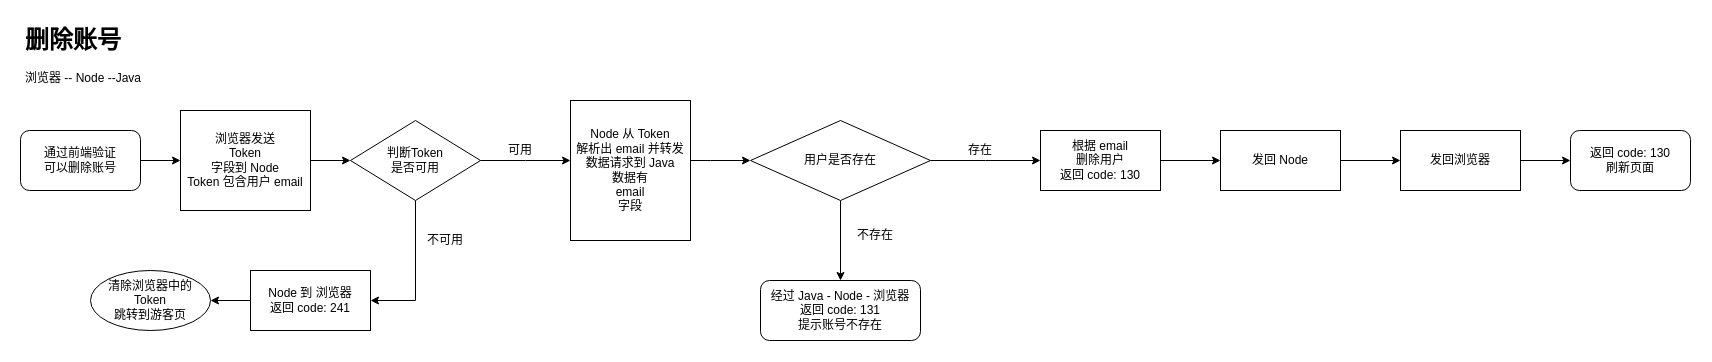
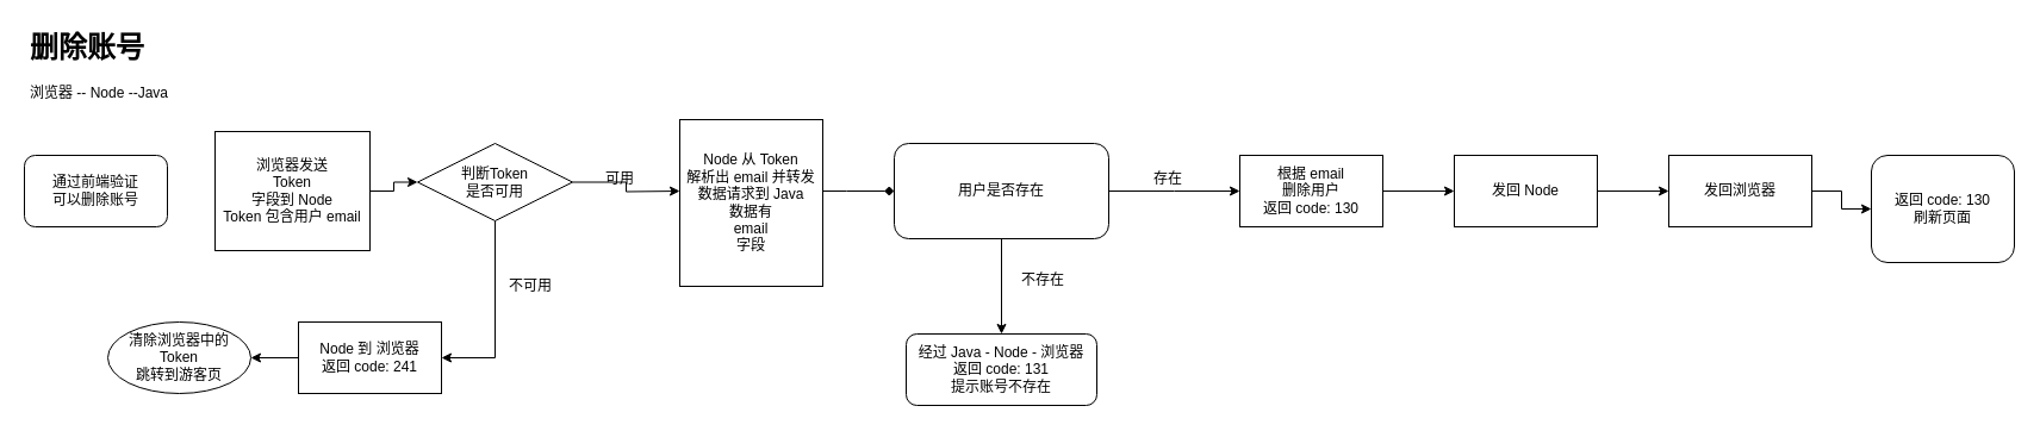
- <mxCell id="5" style="edgeStyle=orthogonalEdgeStyle;rounded=0;orthogonalLoop=1;jettySize=auto;html=1;entryX=0;entryY=0.5;entryDx=0;entryDy=0;" parent="1" source="6" target="4" edge="1"><mxGeometry relative="1" as="geometry" /></mxCell>
- <mxCell id="9" value="判断Token &lt;br&gt;是否可用" style="rhombus;whiteSpace=wrap;html=1;" parent="1" vertex="1"><mxGeometry x="350" y="120" width="130" height="80" as="geometry" /></mxCell>
+ <mxCell id="9" value="判断Token &lt;br&gt;是否可用" style="rhombus;whiteSpace=wrap;html=1;" parent="1" vertex="1"><mxGeometry x="350" y="120" width="130" height="65" as="geometry" /></mxCell>
- <mxCell id="12" style="edgeStyle=orthogonalEdgeStyle;rounded=0;orthogonalLoop=1;jettySize=auto;html=1;entryX=0;entryY=0.5;entryDx=0;entryDy=0;" parent="1" source="13" target="16" edge="1"><mxGeometry relative="1" as="geometry"><Array as="points"><mxPoint x="710" y="160" /><mxPoint x="710" y="160" /></Array></mxGeometry></mxCell>
+ <mxCell id="12" style="edgeStyle=orthogonalEdgeStyle;rounded=0;orthogonalLoop=1;jettySize=auto;html=1;entryX=0;entryY=0.5;entryDx=0;entryDy=0;endArrow=diamond;" parent="1" source="13" target="16" edge="1"><mxGeometry relative="1" as="geometry"><Array as="points"><mxPoint x="710" y="160" /><mxPoint x="710" y="160" /></Array></mxGeometry></mxCell>
- <mxCell id="16" value="用户是否存在" style="rhombus;whiteSpace=wrap;html=1;" parent="1" vertex="1"><mxGeometry x="750" y="120" width="180" height="80" as="geometry" /></mxCell>
+ <mxCell id="16" value="用户是否存在" style="whiteSpace=wrap;html=1;rounded=1;" parent="1" vertex="1"><mxGeometry x="750" y="120" width="180" height="80" as="geometry" /></mxCell>
- <mxCell id="26" value="返回 code: 130&lt;br&gt;刷新页面" style="rounded=1;whiteSpace=wrap;html=1;" parent="1" vertex="1"><mxGeometry x="1570" y="130" width="120" height="60" as="geometry" /></mxCell>
+ <mxCell id="26" value="返回 code: 130&lt;br&gt;刷新页面" style="rounded=1;whiteSpace=wrap;html=1;" parent="1" vertex="1"><mxGeometry x="1570" y="130" width="120" height="90" as="geometry" /></mxCell>
